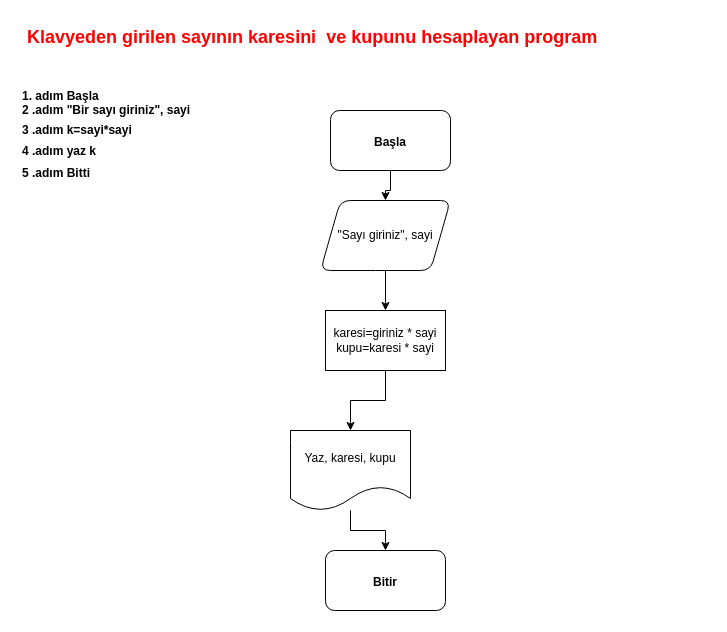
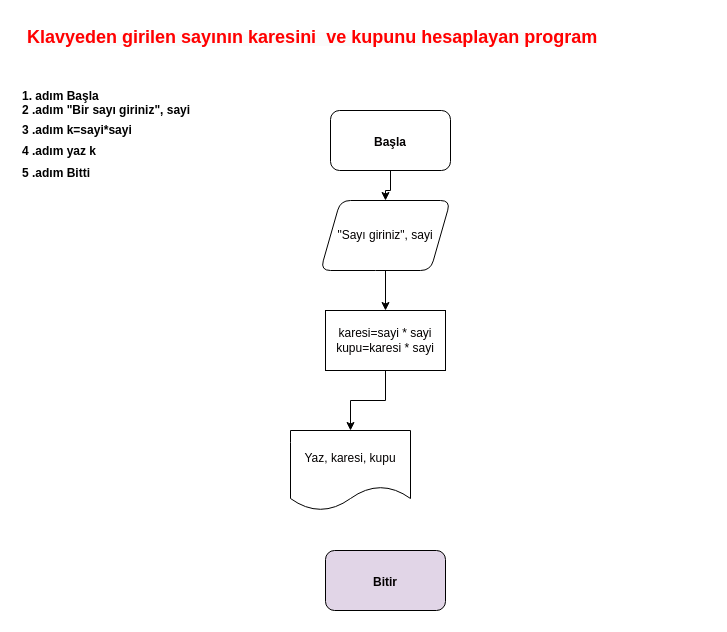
- <mxCell id="9" value="karesi=giriniz * sayi&lt;br&gt;kupu=karesi * sayi" style="rounded=0;whiteSpace=wrap;html=1;fontSize=12;fontColor=#030001;" vertex="1" parent="1"><mxGeometry x="325" y="310" width="120" height="60" as="geometry" /></mxCell>
+ <mxCell id="9" value="karesi=sayi * sayi&lt;br&gt;kupu=karesi * sayi" style="rounded=0;whiteSpace=wrap;html=1;fontSize=12;fontColor=#030001;" vertex="1" parent="1"><mxGeometry x="325" y="310" width="120" height="60" as="geometry" /></mxCell>
- <mxCell id="10" value="" style="edgeStyle=orthogonalEdgeStyle;rounded=0;orthogonalLoop=1;jettySize=auto;html=1;fontSize=12;fontColor=#030001;" edge="1" parent="1" source="11" target="12"><mxGeometry relative="1" as="geometry" /></mxCell>
- <mxCell id="12" value="&lt;font style=&quot;font-size: 12px;&quot; color=&quot;#030001&quot;&gt;&lt;b&gt;Bitir&lt;/b&gt;&lt;/font&gt;" style="whiteSpace=wrap;html=1;fontSize=18;fontColor=#FF0000;rounded=1;" vertex="1" parent="1"><mxGeometry x="325" y="550" width="120" height="60" as="geometry" /></mxCell>
+ <mxCell id="12" value="&lt;font style=&quot;font-size: 12px;&quot; color=&quot;#030001&quot;&gt;&lt;b&gt;Bitir&lt;/b&gt;&lt;/font&gt;" style="whiteSpace=wrap;html=1;fontSize=18;fontColor=#FF0000;rounded=1;fillColor=#e1d5e7;" vertex="1" parent="1"><mxGeometry x="325" y="550" width="120" height="60" as="geometry" /></mxCell>
